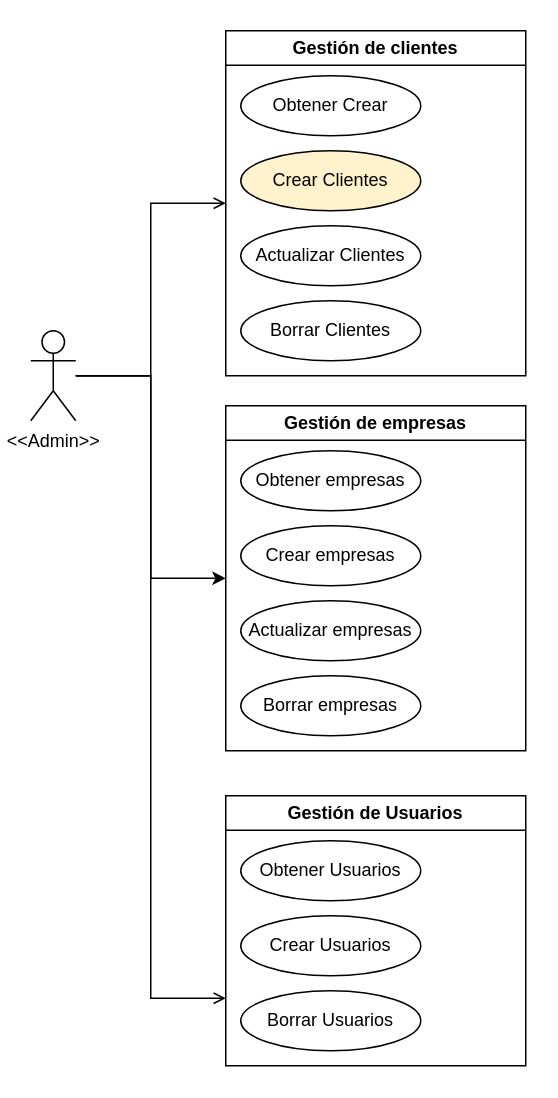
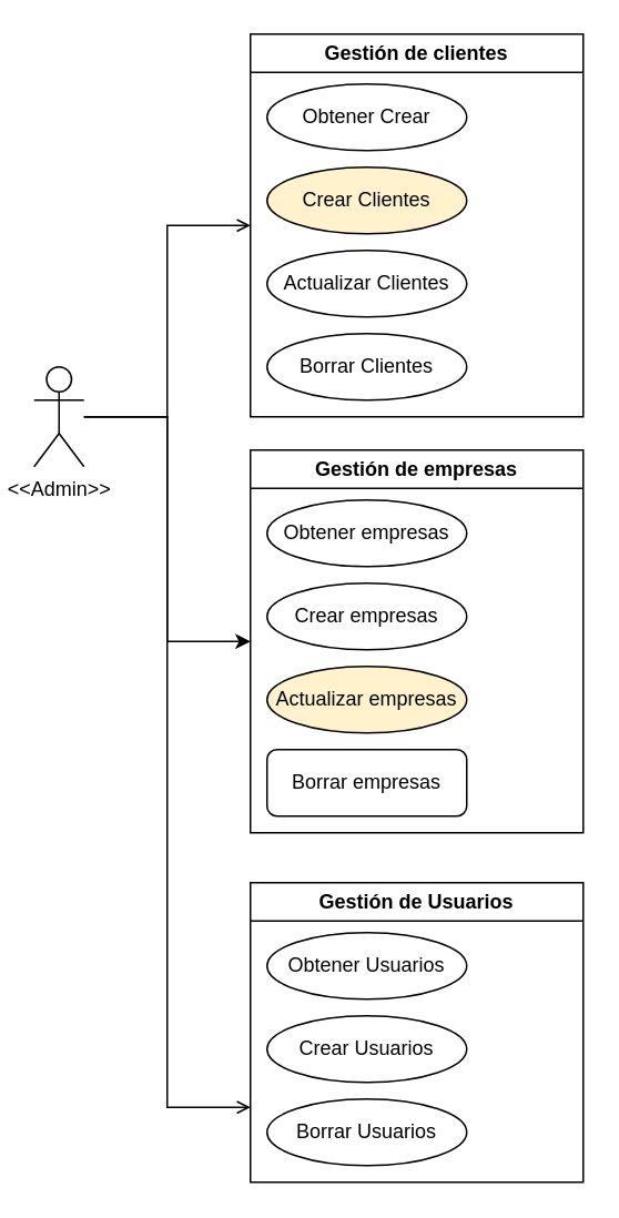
- <mxCell id="14" value="Actualizar&amp;nbsp;empresas" style="ellipse;whiteSpace=wrap;html=1;" vertex="1" parent="11"><mxGeometry x="10" y="130" width="120" height="40" as="geometry" /></mxCell>
+ <mxCell id="14" value="Actualizar&amp;nbsp;empresas" style="ellipse;whiteSpace=wrap;html=1;fillColor=#fff2cc;" vertex="1" parent="11"><mxGeometry x="10" y="130" width="120" height="40" as="geometry" /></mxCell>
- <mxCell id="15" value="Borrar&amp;nbsp;empresas" style="ellipse;whiteSpace=wrap;html=1;" vertex="1" parent="11"><mxGeometry x="10" y="180" width="120" height="40" as="geometry" /></mxCell>
+ <mxCell id="15" value="Borrar&amp;nbsp;empresas" style="whiteSpace=wrap;html=1;rounded=1;" vertex="1" parent="11"><mxGeometry x="10" y="180" width="120" height="40" as="geometry" /></mxCell>
